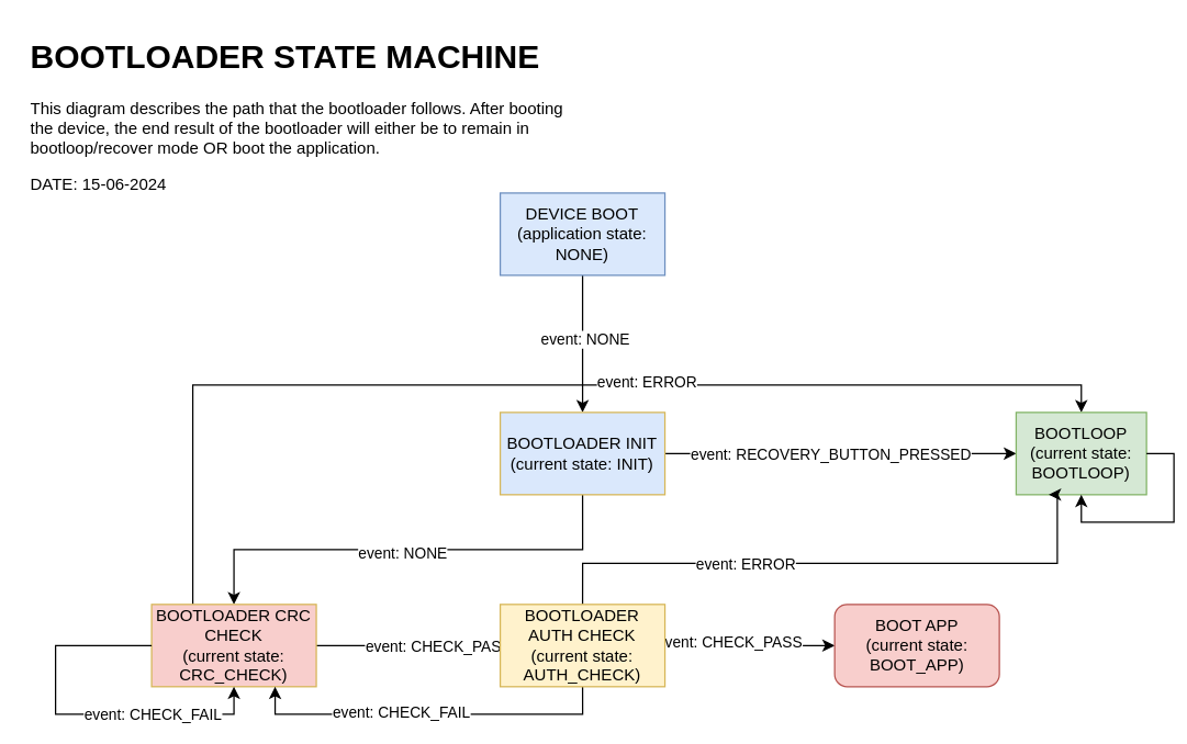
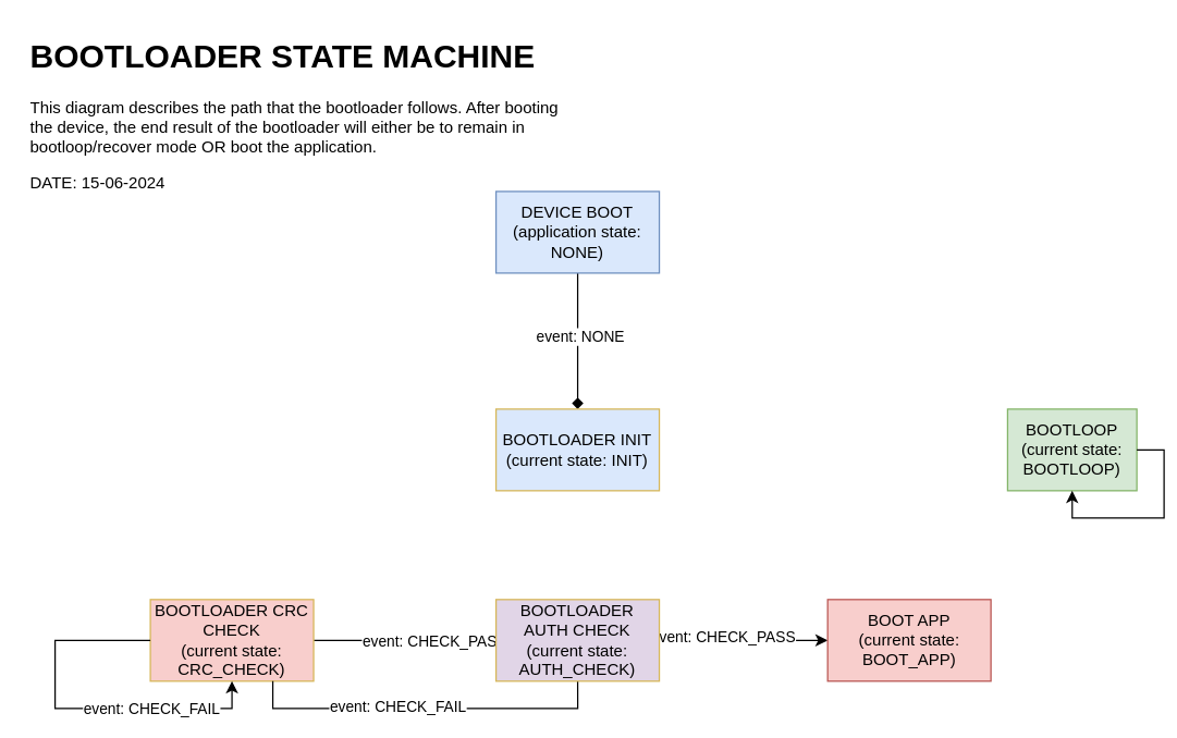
- <mxCell id="12" style="edgeStyle=orthogonalEdgeStyle;rounded=0;orthogonalLoop=1;jettySize=auto;html=1;exitX=0.25;exitY=0;exitDx=0;exitDy=0;entryX=0.5;entryY=0;entryDx=0;entryDy=0;" parent="1" source="14" target="15" edge="1"><mxGeometry relative="1" as="geometry" /></mxCell>
- <mxCell id="13" value="event: ERROR" style="edgeLabel;html=1;align=center;verticalAlign=middle;resizable=0;points=[];" parent="12" vertex="1" connectable="0"><mxGeometry x="0.185" y="3" relative="1" as="geometry"><mxPoint as="offset" /></mxGeometry></mxCell>
- <mxCell id="2" style="edgeStyle=orthogonalEdgeStyle;rounded=0;orthogonalLoop=1;jettySize=auto;html=1;exitX=0.5;exitY=1;exitDx=0;exitDy=0;entryX=0.5;entryY=0;entryDx=0;entryDy=0;" parent="1" source="4" target="9" edge="1"><mxGeometry relative="1" as="geometry" /></mxCell>
+ <mxCell id="2" style="edgeStyle=orthogonalEdgeStyle;rounded=0;orthogonalLoop=1;jettySize=auto;html=1;exitX=0.5;exitY=1;exitDx=0;exitDy=0;entryX=0.5;entryY=0;entryDx=0;entryDy=0;endArrow=diamond;" parent="1" source="4" target="9" edge="1"><mxGeometry relative="1" as="geometry" /></mxCell>
- <mxCell id="7" style="edgeStyle=orthogonalEdgeStyle;rounded=0;orthogonalLoop=1;jettySize=auto;html=1;exitX=1;exitY=0.5;exitDx=0;exitDy=0;entryX=0;entryY=0.5;entryDx=0;entryDy=0;" parent="1" source="9" target="15" edge="1"><mxGeometry relative="1" as="geometry" /></mxCell>
- <mxCell id="8" value="event: RECOVERY_BUTTON_PRESSED" style="edgeLabel;html=1;align=center;verticalAlign=middle;resizable=0;points=[];" parent="7" vertex="1" connectable="0"><mxGeometry x="-0.209" y="-1" relative="1" as="geometry"><mxPoint x="19" y="-1" as="offset" /></mxGeometry></mxCell>
- <mxCell id="5" style="edgeStyle=orthogonalEdgeStyle;rounded=0;orthogonalLoop=1;jettySize=auto;html=1;exitX=0.5;exitY=1;exitDx=0;exitDy=0;entryX=0.5;entryY=0;entryDx=0;entryDy=0;" parent="1" source="9" target="14" edge="1"><mxGeometry relative="1" as="geometry" /></mxCell>
- <mxCell id="6" value="event: NONE" style="edgeLabel;html=1;align=center;verticalAlign=middle;resizable=0;points=[];" parent="5" vertex="1" connectable="0"><mxGeometry x="0.027" y="2" relative="1" as="geometry"><mxPoint as="offset" /></mxGeometry></mxCell>
- <mxCell id="21" style="edgeStyle=orthogonalEdgeStyle;rounded=0;orthogonalLoop=1;jettySize=auto;html=1;exitX=0.5;exitY=0;exitDx=0;exitDy=0;entryX=0.25;entryY=1;entryDx=0;entryDy=0;" parent="1" source="23" target="15" edge="1"><mxGeometry relative="1" as="geometry"><mxPoint x="820.06" y="380" as="targetPoint" /><Array as="points"><mxPoint x="424" y="410" /><mxPoint x="770" y="410" /><mxPoint x="770" y="360" /></Array></mxGeometry></mxCell>
- <mxCell id="22" value="event: ERROR" style="edgeLabel;html=1;align=center;verticalAlign=middle;resizable=0;points=[];" parent="21" vertex="1" connectable="0"><mxGeometry x="-0.314" relative="1" as="geometry"><mxPoint as="offset" /></mxGeometry></mxCell>
- <mxCell id="23" value="BOOTLOADER AUTH CHECK&lt;div&gt;(current state: AUTH_CHECK)&lt;/div&gt;" style="rounded=0;whiteSpace=wrap;html=1;fillColor=#fff2cc;strokeColor=#d6b656;" parent="1" vertex="1"><mxGeometry x="364.06" y="440" width="120" height="60" as="geometry" /></mxCell>
+ <mxCell id="23" value="BOOTLOADER AUTH CHECK&lt;div&gt;(current state: AUTH_CHECK)&lt;/div&gt;" style="rounded=0;whiteSpace=wrap;html=1;fillColor=#e1d5e7;strokeColor=#d6b656;" parent="1" vertex="1"><mxGeometry x="364.06" y="440" width="120" height="60" as="geometry" /></mxCell>
- <mxCell id="26" value="BOOT APP&lt;div&gt;(current state: BOOT_APP)&lt;/div&gt;" style="whiteSpace=wrap;html=1;fillColor=#f8cecc;strokeColor=#b85450;rounded=1;" parent="1" vertex="1"><mxGeometry x="607.77" y="440" width="120" height="60" as="geometry" /></mxCell>
+ <mxCell id="26" value="BOOT APP&lt;div&gt;(current state: BOOT_APP)&lt;/div&gt;" style="rounded=0;whiteSpace=wrap;html=1;fillColor=#f8cecc;strokeColor=#b85450;" parent="1" vertex="1"><mxGeometry x="607.77" y="440" width="120" height="60" as="geometry" /></mxCell>
- <mxCell id="17" style="edgeStyle=orthogonalEdgeStyle;rounded=0;orthogonalLoop=1;jettySize=auto;html=1;exitX=0.5;exitY=1;exitDx=0;exitDy=0;entryX=0.75;entryY=1;entryDx=0;entryDy=0;" parent="1" source="23" target="14" edge="1"><mxGeometry relative="1" as="geometry" /></mxCell>
+ <mxCell id="17" style="edgeStyle=orthogonalEdgeStyle;rounded=0;orthogonalLoop=1;jettySize=auto;html=1;exitX=0.5;exitY=1;exitDx=0;exitDy=0;entryX=0.75;entryY=1;entryDx=0;entryDy=0;endArrow=none;" parent="1" source="23" target="14" edge="1"><mxGeometry relative="1" as="geometry" /></mxCell>
